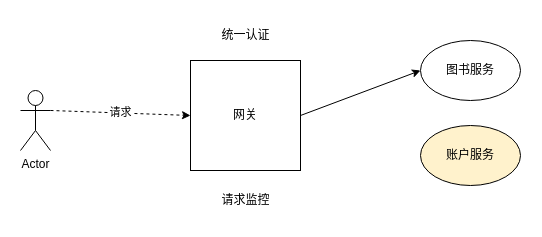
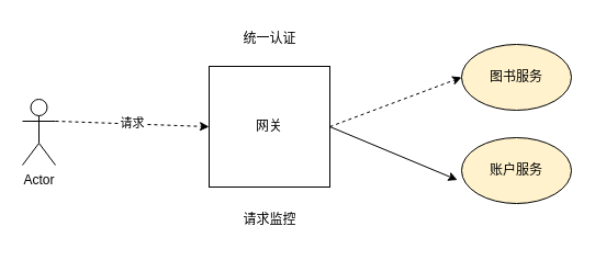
- <mxCell id="7" value="图书服务" style="ellipse;whiteSpace=wrap;html=1;" vertex="1" parent="1"><mxGeometry x="420" y="40" width="100" height="60" as="geometry" /></mxCell>
+ <mxCell id="7" value="图书服务" style="ellipse;whiteSpace=wrap;html=1;fillColor=#fff2cc;" vertex="1" parent="1"><mxGeometry x="420" y="40" width="100" height="60" as="geometry" /></mxCell>
- <mxCell id="9" value="" style="endArrow=classic;html=1;rounded=0;entryX=0;entryY=0.5;entryDx=0;entryDy=0;exitX=1;exitY=0.5;exitDx=0;exitDy=0;" edge="1" parent="1" source="2" target="7"><mxGeometry width="50" height="50" relative="1" as="geometry"><mxPoint x="390" y="300" as="sourcePoint" /><mxPoint x="440" y="250" as="targetPoint" /></mxGeometry></mxCell>
+ <mxCell id="9" value="" style="endArrow=classic;html=1;rounded=0;entryX=0;entryY=0.5;entryDx=0;entryDy=0;exitX=1;exitY=0.5;exitDx=0;exitDy=0;dashed=1;" edge="1" parent="1" source="2" target="7"><mxGeometry width="50" height="50" relative="1" as="geometry"><mxPoint x="390" y="300" as="sourcePoint" /><mxPoint x="440" y="250" as="targetPoint" /></mxGeometry></mxCell>
+ <mxCell id="10" value="" style="endArrow=classic;html=1;rounded=0;entryX=-0.038;entryY=0.643;entryDx=0;entryDy=0;entryPerimeter=0;exitX=1;exitY=0.5;exitDx=0;exitDy=0;" edge="1" parent="1" source="2" target="8"><mxGeometry width="50" height="50" relative="1" as="geometry"><mxPoint x="390" y="300" as="sourcePoint" /><mxPoint x="440" y="250" as="targetPoint" /></mxGeometry></mxCell>
